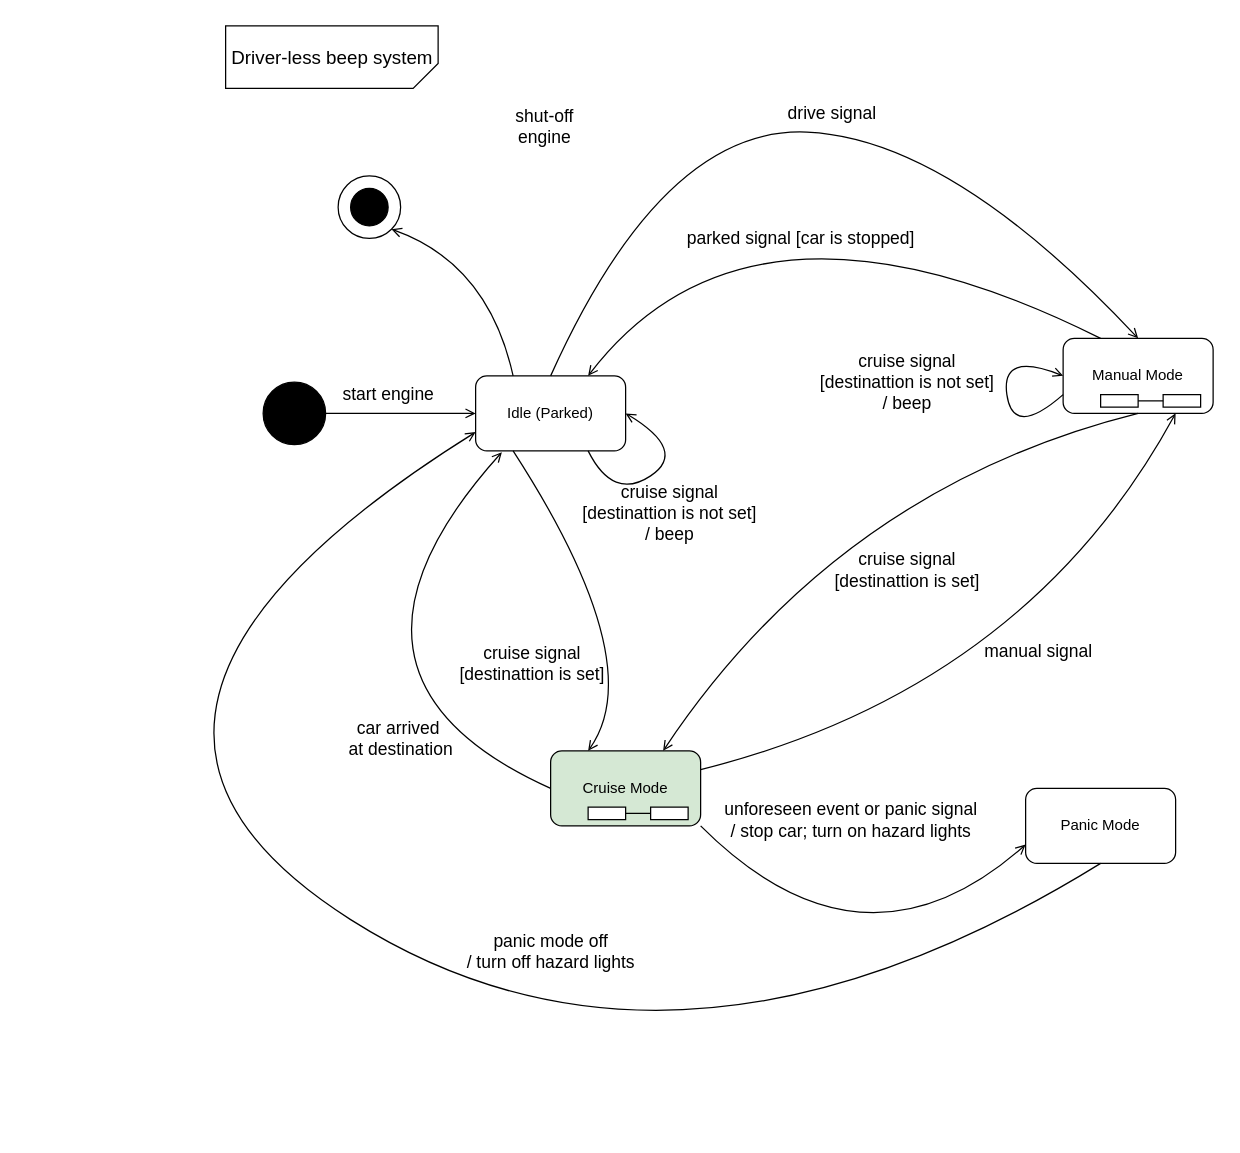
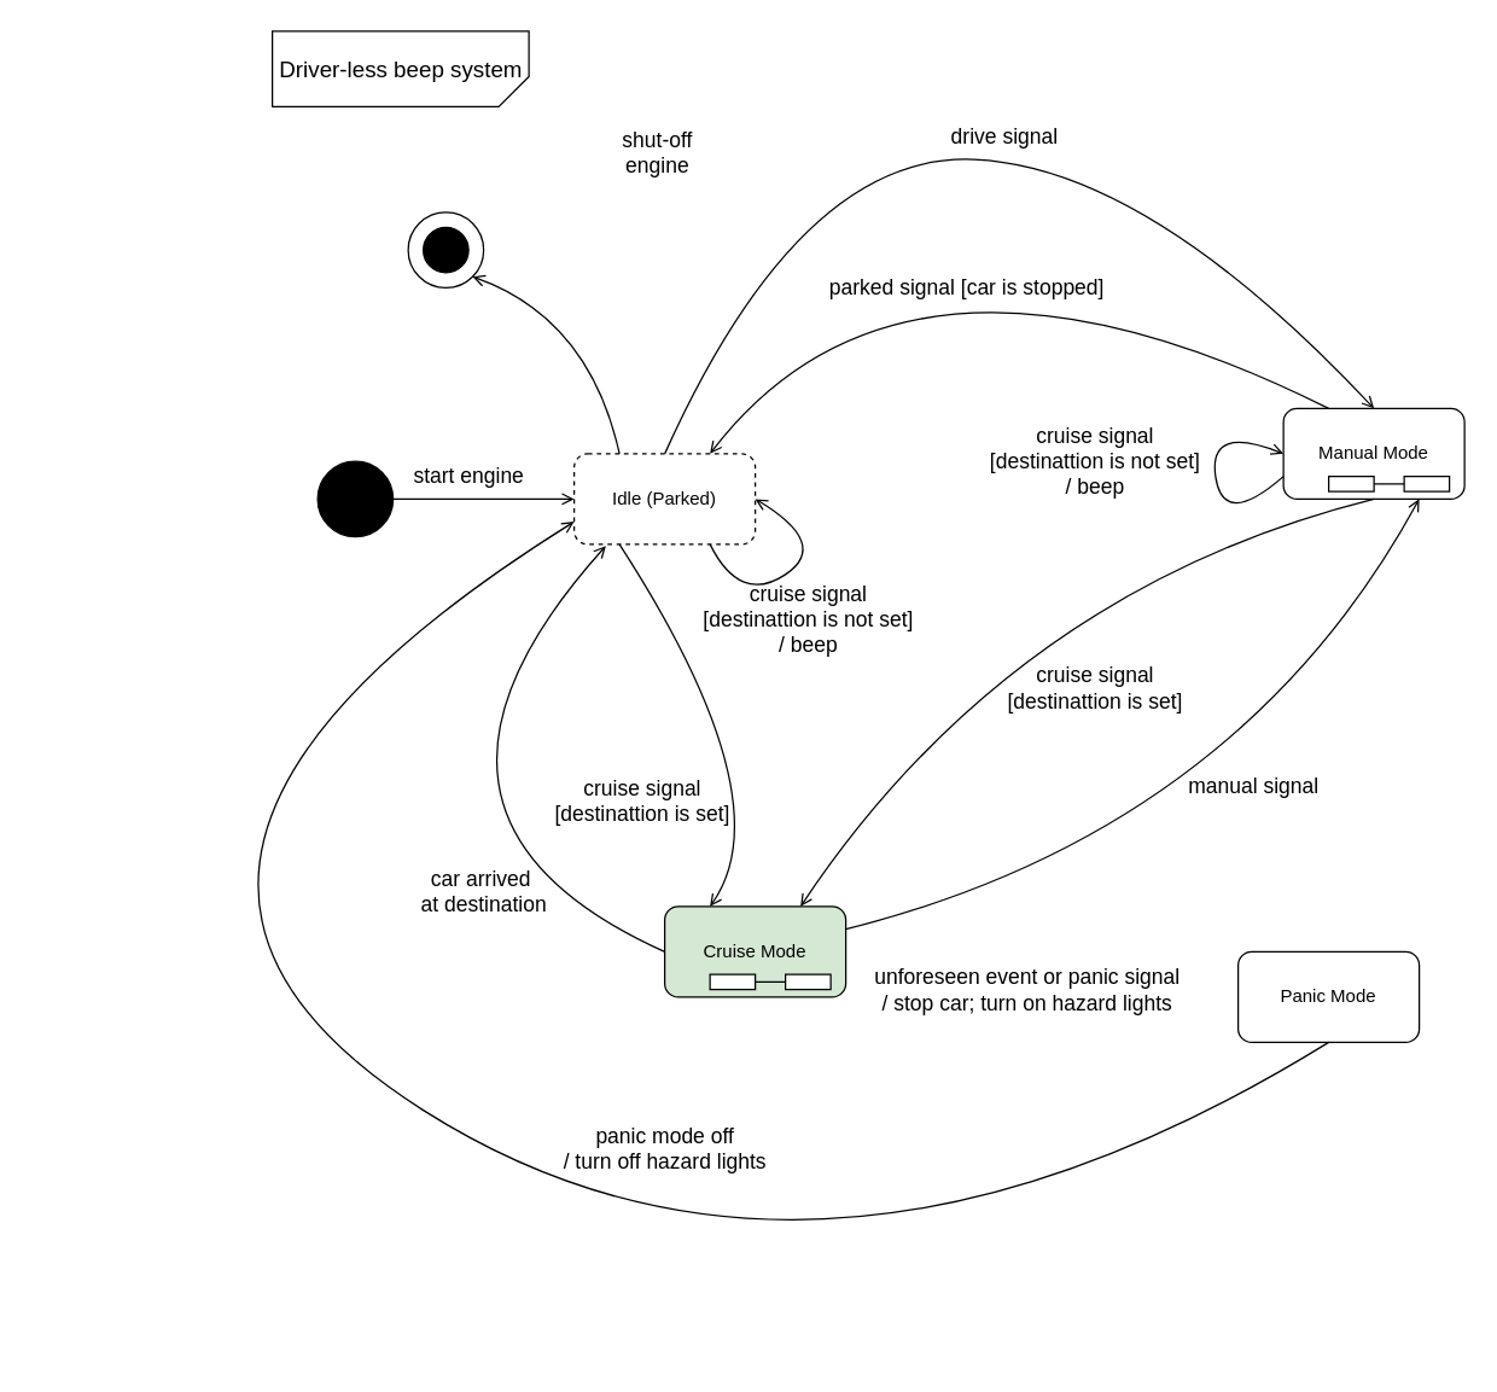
- <mxCell id="5" value="Idle (Parked)" style="rounded=1;whiteSpace=wrap;html=1;shadow=0;strokeColor=#000000;fillColor=#FFFFFF;align=center;" parent="1" vertex="1"><mxGeometry x="380" y="300" width="120" height="60" as="geometry" /></mxCell>
+ <mxCell id="5" value="Idle (Parked)" style="rounded=1;whiteSpace=wrap;html=1;shadow=0;strokeColor=#000000;fillColor=#FFFFFF;align=center;dashed=1;" parent="1" vertex="1"><mxGeometry x="380" y="300" width="120" height="60" as="geometry" /></mxCell>
- <mxCell id="33" value="" style="curved=1;endArrow=open;html=1;endFill=0;entryX=0;entryY=0.75;entryDx=0;entryDy=0;exitX=1;exitY=1;exitDx=0;exitDy=0;" parent="1" source="7" target="8" edge="1"><mxGeometry width="50" height="50" relative="1" as="geometry"><mxPoint x="700" y="780" as="sourcePoint" /><mxPoint x="750" y="730" as="targetPoint" /><Array as="points"><mxPoint x="690" y="790" /></Array></mxGeometry></mxCell>
